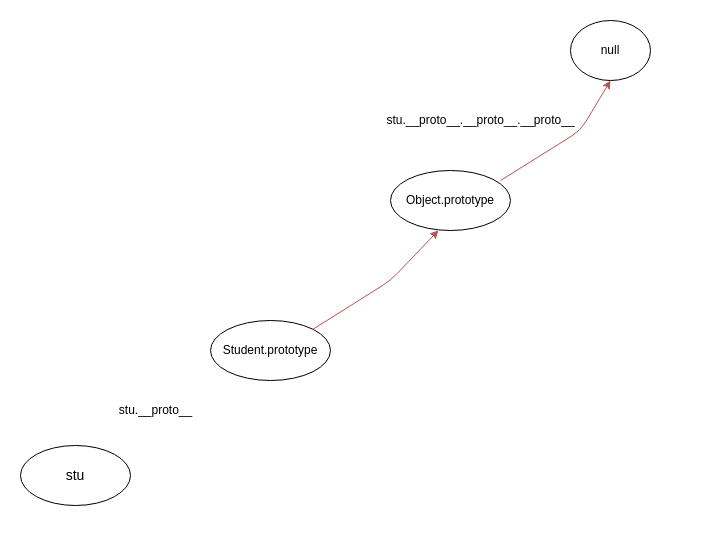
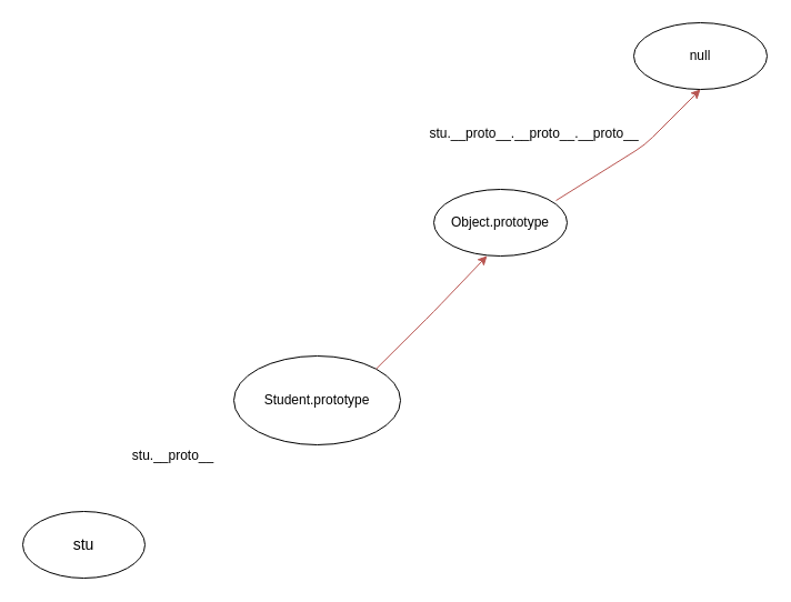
- <mxCell id="7" value="null" style="ellipse;whiteSpace=wrap;html=1;" parent="1" vertex="1"><mxGeometry x="570" y="20" width="80" height="60" as="geometry" /></mxCell>
+ <mxCell id="7" value="null" style="ellipse;whiteSpace=wrap;html=1;" parent="1" vertex="1"><mxGeometry x="570" y="20" width="120" height="60" as="geometry" /></mxCell>
- <mxCell id="3" value="Student.prototype" style="ellipse;whiteSpace=wrap;html=1;" parent="1" vertex="1"><mxGeometry x="210" y="320" width="120" height="60" as="geometry" /></mxCell>
+ <mxCell id="3" value="Student.prototype" style="ellipse;whiteSpace=wrap;html=1;" parent="1" vertex="1"><mxGeometry x="210" y="320" width="150" height="80" as="geometry" /></mxCell>
- <mxCell id="2" value="&lt;font style=&quot;font-size: 14px&quot;&gt;stu&lt;/font&gt;" style="ellipse;whiteSpace=wrap;html=1;" parent="1" vertex="1"><mxGeometry x="20" y="445" width="110" height="60" as="geometry" /></mxCell>
+ <mxCell id="2" value="&lt;font style=&quot;font-size: 14px&quot;&gt;stu&lt;/font&gt;" style="ellipse;whiteSpace=wrap;html=1;" parent="1" vertex="1"><mxGeometry x="20" y="460" width="110" height="60" as="geometry" /></mxCell>
